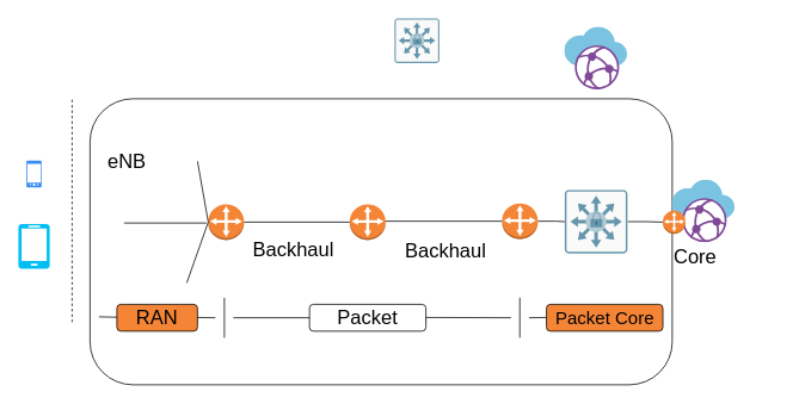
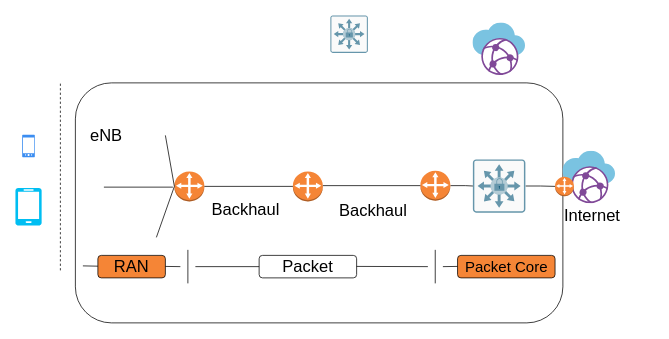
- <mxCell id="36" value="Core" style="text;whiteSpace=wrap;html=1;fontSize=22;" vertex="1" parent="1"><mxGeometry x="750" y="267" width="120" height="40" as="geometry" /></mxCell>
+ <mxCell id="36" value="Internet" style="text;whiteSpace=wrap;html=1;fontSize=22;" vertex="1" parent="1"><mxGeometry x="750" y="267" width="120" height="40" as="geometry" /></mxCell>
